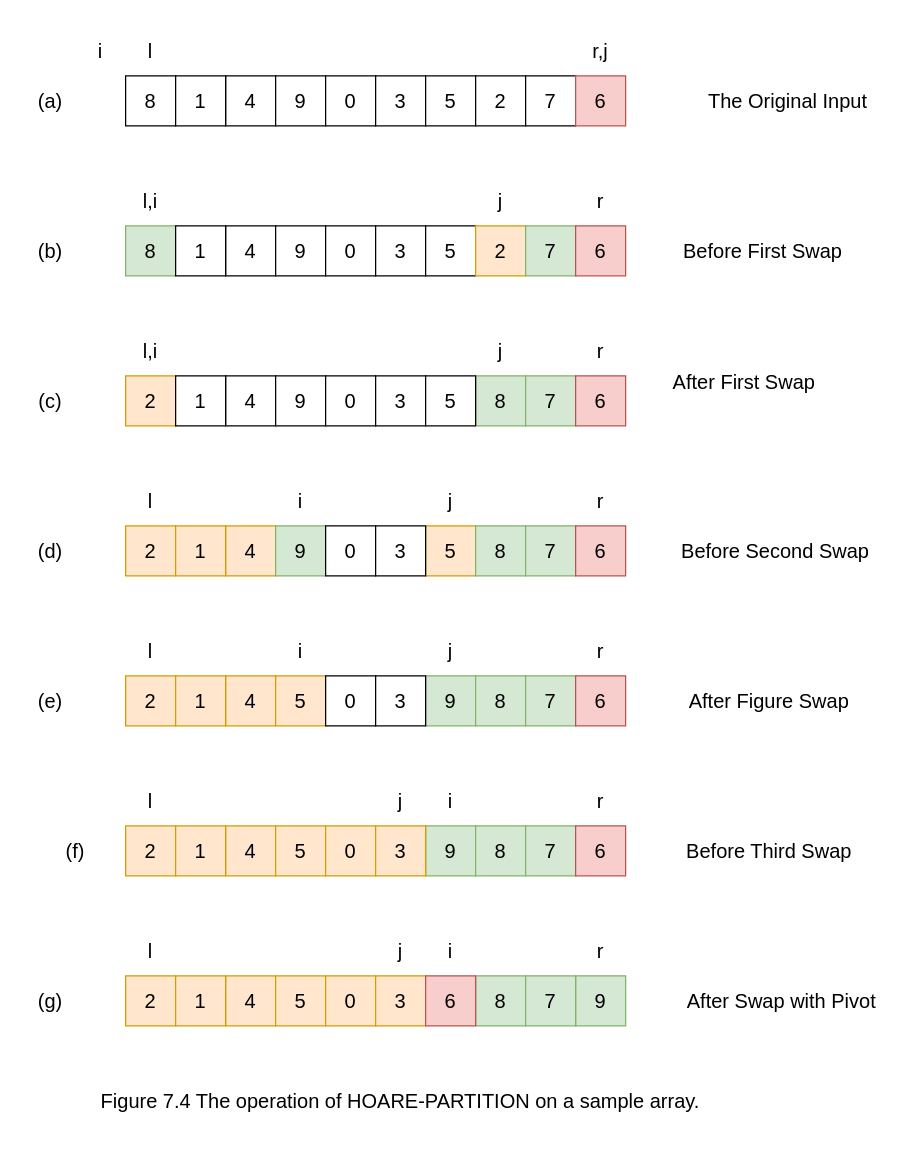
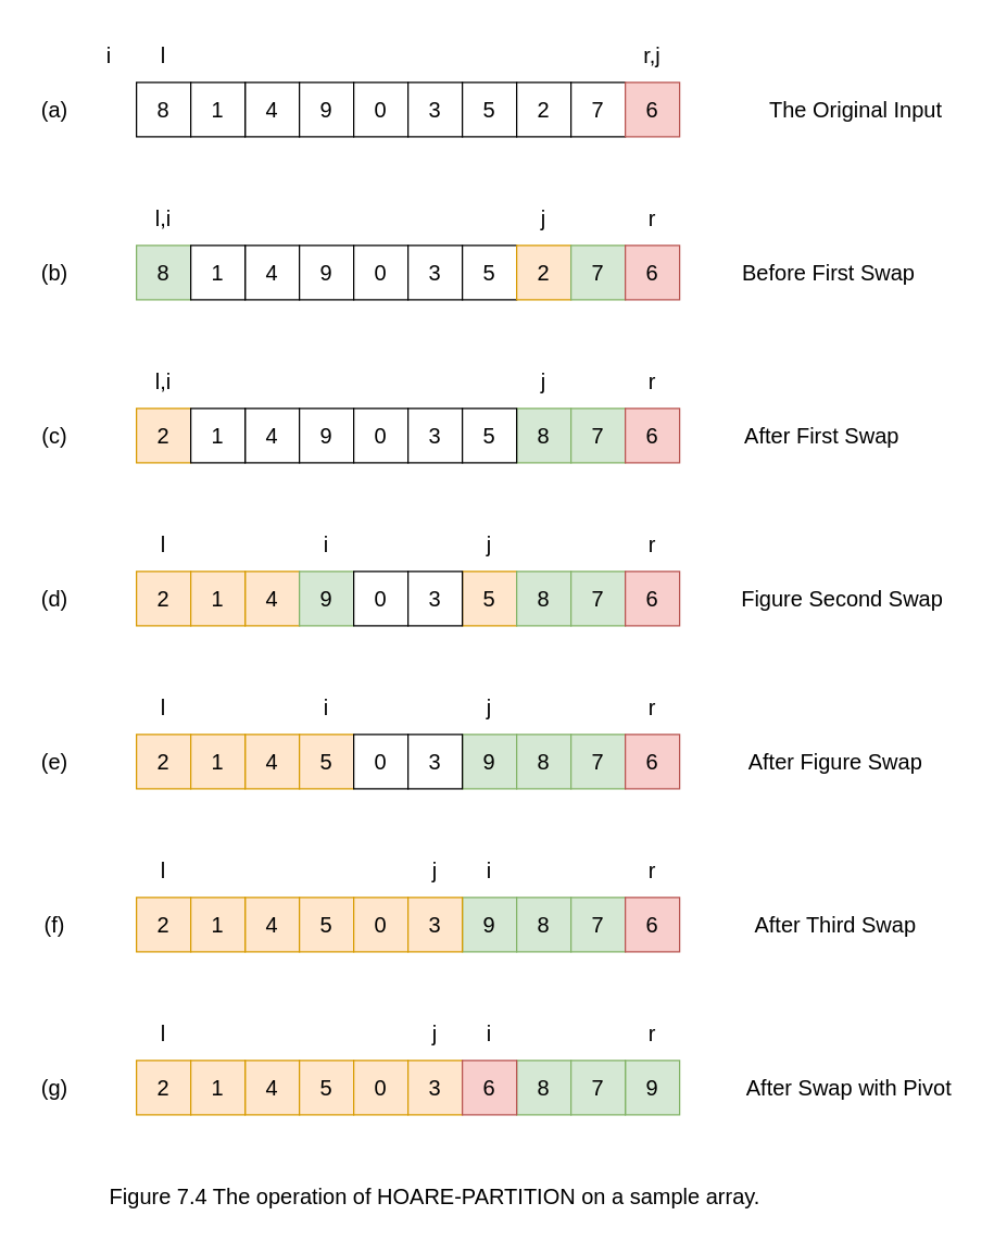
- <mxCell id="61" value="&lt;font style=&quot;font-size: 16px;&quot;&gt;After First Swap&lt;/font&gt;" style="text;html=1;strokeColor=none;fillColor=none;align=center;verticalAlign=middle;whiteSpace=wrap;rounded=0;" parent="1" vertex="1"><mxGeometry x="530" y="285" width="130" height="40" as="geometry" /></mxCell>
+ <mxCell id="61" value="&lt;font style=&quot;font-size: 16px;&quot;&gt;After First Swap&lt;/font&gt;" style="text;html=1;strokeColor=none;fillColor=none;align=center;verticalAlign=middle;whiteSpace=wrap;rounded=0;" parent="1" vertex="1"><mxGeometry x="540" y="300" width="130" height="40" as="geometry" /></mxCell>
- <mxCell id="62" value="&lt;font style=&quot;font-size: 16px;&quot;&gt;Before Second Swap&lt;/font&gt;" style="text;html=1;strokeColor=none;fillColor=none;align=center;verticalAlign=middle;whiteSpace=wrap;rounded=0;" parent="1" vertex="1"><mxGeometry x="540" y="420" width="160" height="40" as="geometry" /></mxCell>
+ <mxCell id="62" value="&lt;font style=&quot;font-size: 16px;&quot;&gt;Figure Second Swap&lt;/font&gt;" style="text;html=1;strokeColor=none;fillColor=none;align=center;verticalAlign=middle;whiteSpace=wrap;rounded=0;" parent="1" vertex="1"><mxGeometry x="540" y="420" width="160" height="40" as="geometry" /></mxCell>
- <mxCell id="92" value="(f)" style="text;html=1;strokeColor=none;fillColor=none;align=center;verticalAlign=middle;whiteSpace=wrap;rounded=0;fontSize=16;" parent="1" vertex="1"><mxGeometry x="40" y="660" width="40" height="40" as="geometry" /></mxCell>
+ <mxCell id="92" value="(f)" style="text;html=1;strokeColor=none;fillColor=none;align=center;verticalAlign=middle;whiteSpace=wrap;rounded=0;fontSize=16;" parent="1" vertex="1"><mxGeometry x="20" y="660" width="40" height="40" as="geometry" /></mxCell>
- <mxCell id="94" value="&lt;font style=&quot;font-size: 16px;&quot;&gt;Before Third Swap&lt;/font&gt;" style="text;html=1;strokeColor=none;fillColor=none;align=center;verticalAlign=middle;whiteSpace=wrap;rounded=0;" parent="1" vertex="1"><mxGeometry x="540" y="660" width="150" height="40" as="geometry" /></mxCell>
+ <mxCell id="94" value="&lt;font style=&quot;font-size: 16px;&quot;&gt;After Third Swap&lt;/font&gt;" style="text;html=1;strokeColor=none;fillColor=none;align=center;verticalAlign=middle;whiteSpace=wrap;rounded=0;" parent="1" vertex="1"><mxGeometry x="540" y="660" width="150" height="40" as="geometry" /></mxCell>
